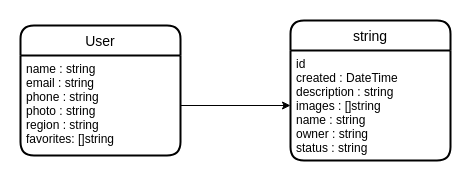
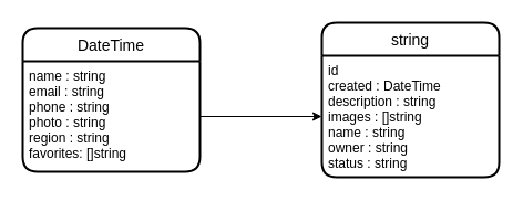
- <mxCell id="2" value="User" style="swimlane;childLayout=stackLayout;horizontal=1;startSize=30;horizontalStack=0;rounded=1;fontSize=14;fontStyle=0;strokeWidth=2;resizeParent=0;resizeLast=1;shadow=0;dashed=0;align=center;" parent="1" vertex="1"><mxGeometry x="20" y="25" width="160" height="130" as="geometry" /></mxCell>
+ <mxCell id="2" value="DateTime" style="swimlane;childLayout=stackLayout;horizontal=1;startSize=30;horizontalStack=0;rounded=1;fontSize=14;fontStyle=0;strokeWidth=2;resizeParent=0;resizeLast=1;shadow=0;dashed=0;align=center;" parent="1" vertex="1"><mxGeometry x="20" y="25" width="160" height="130" as="geometry" /></mxCell>
